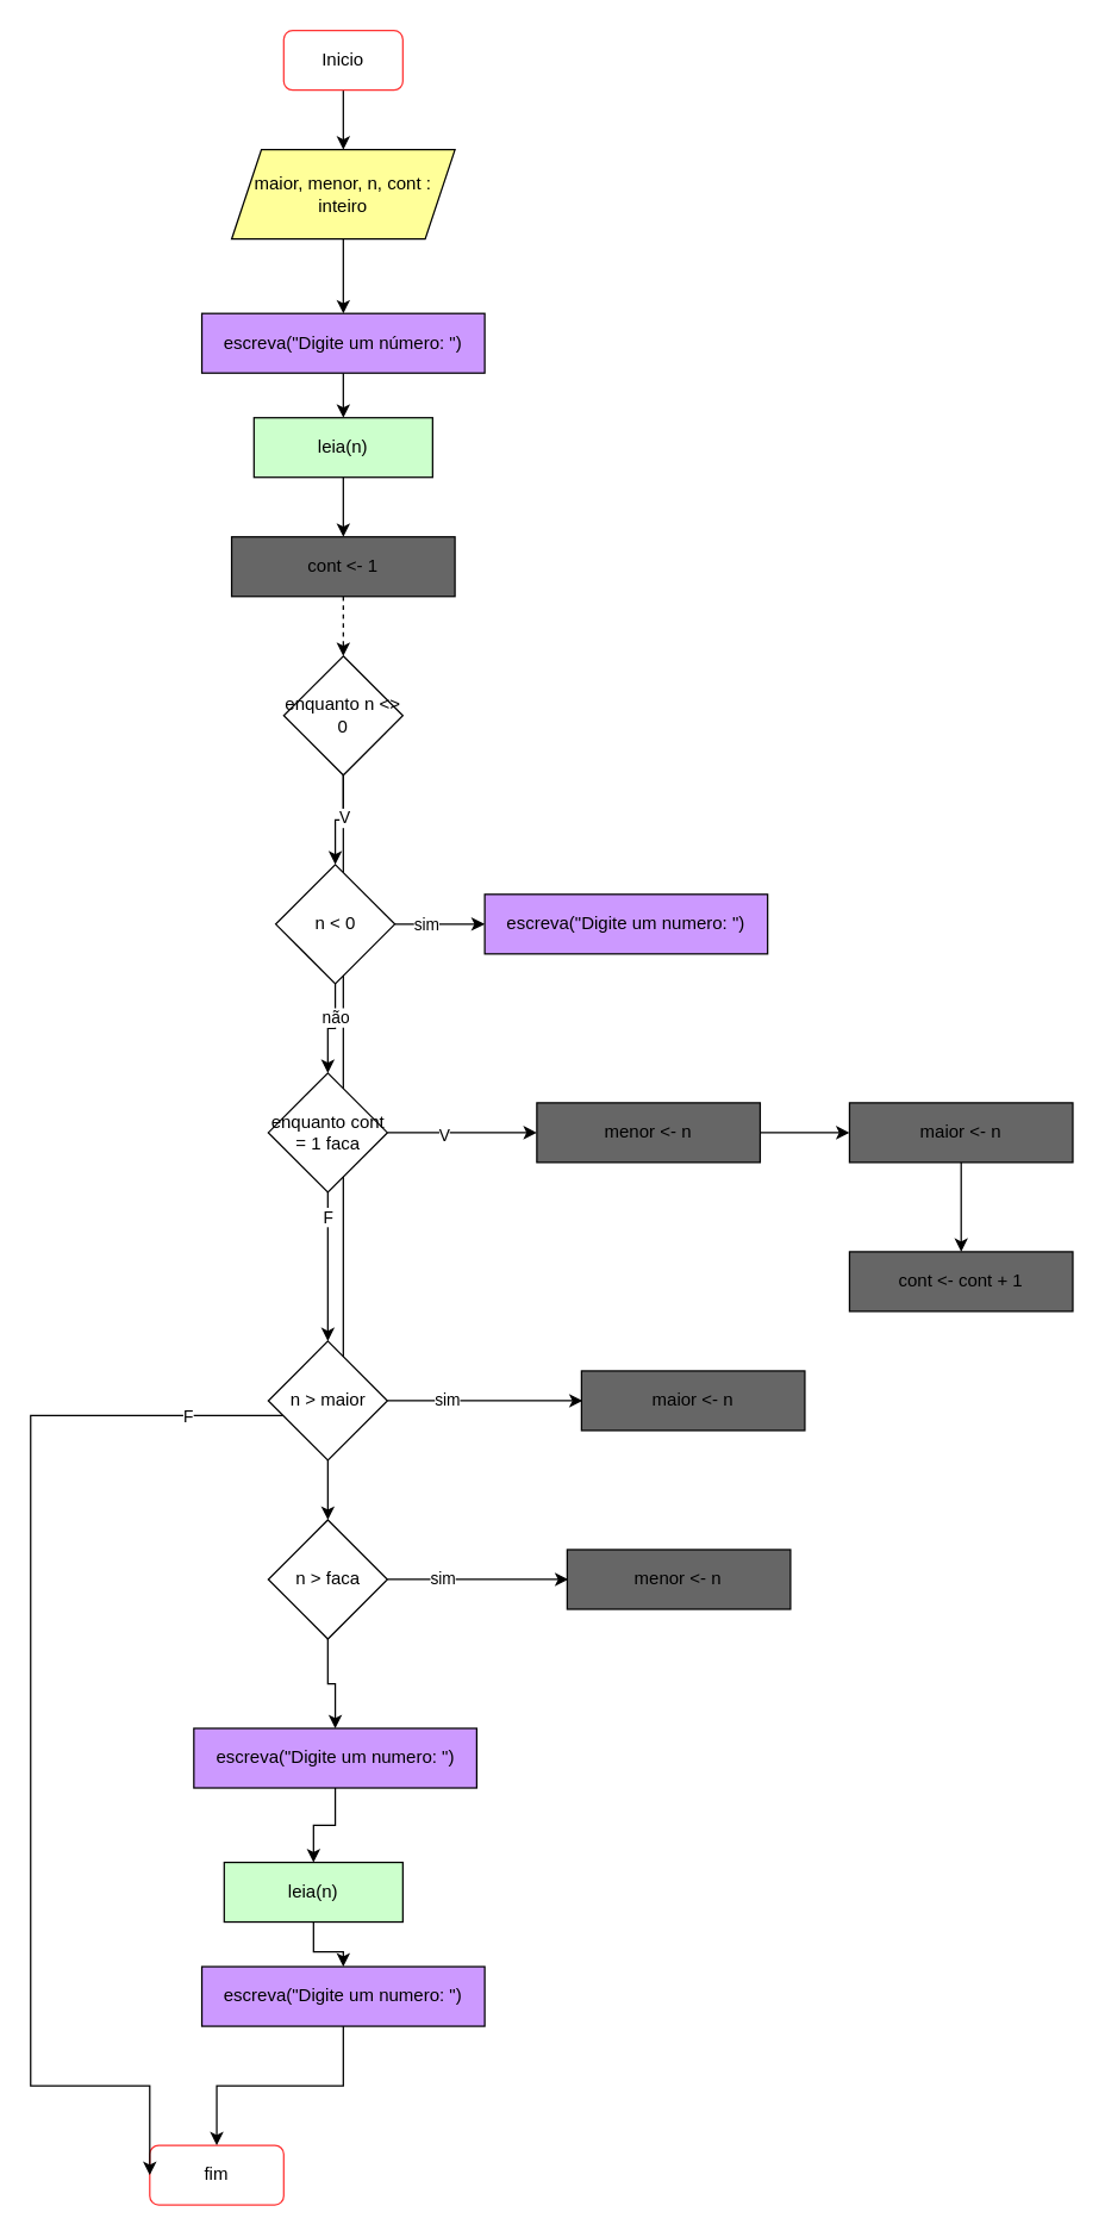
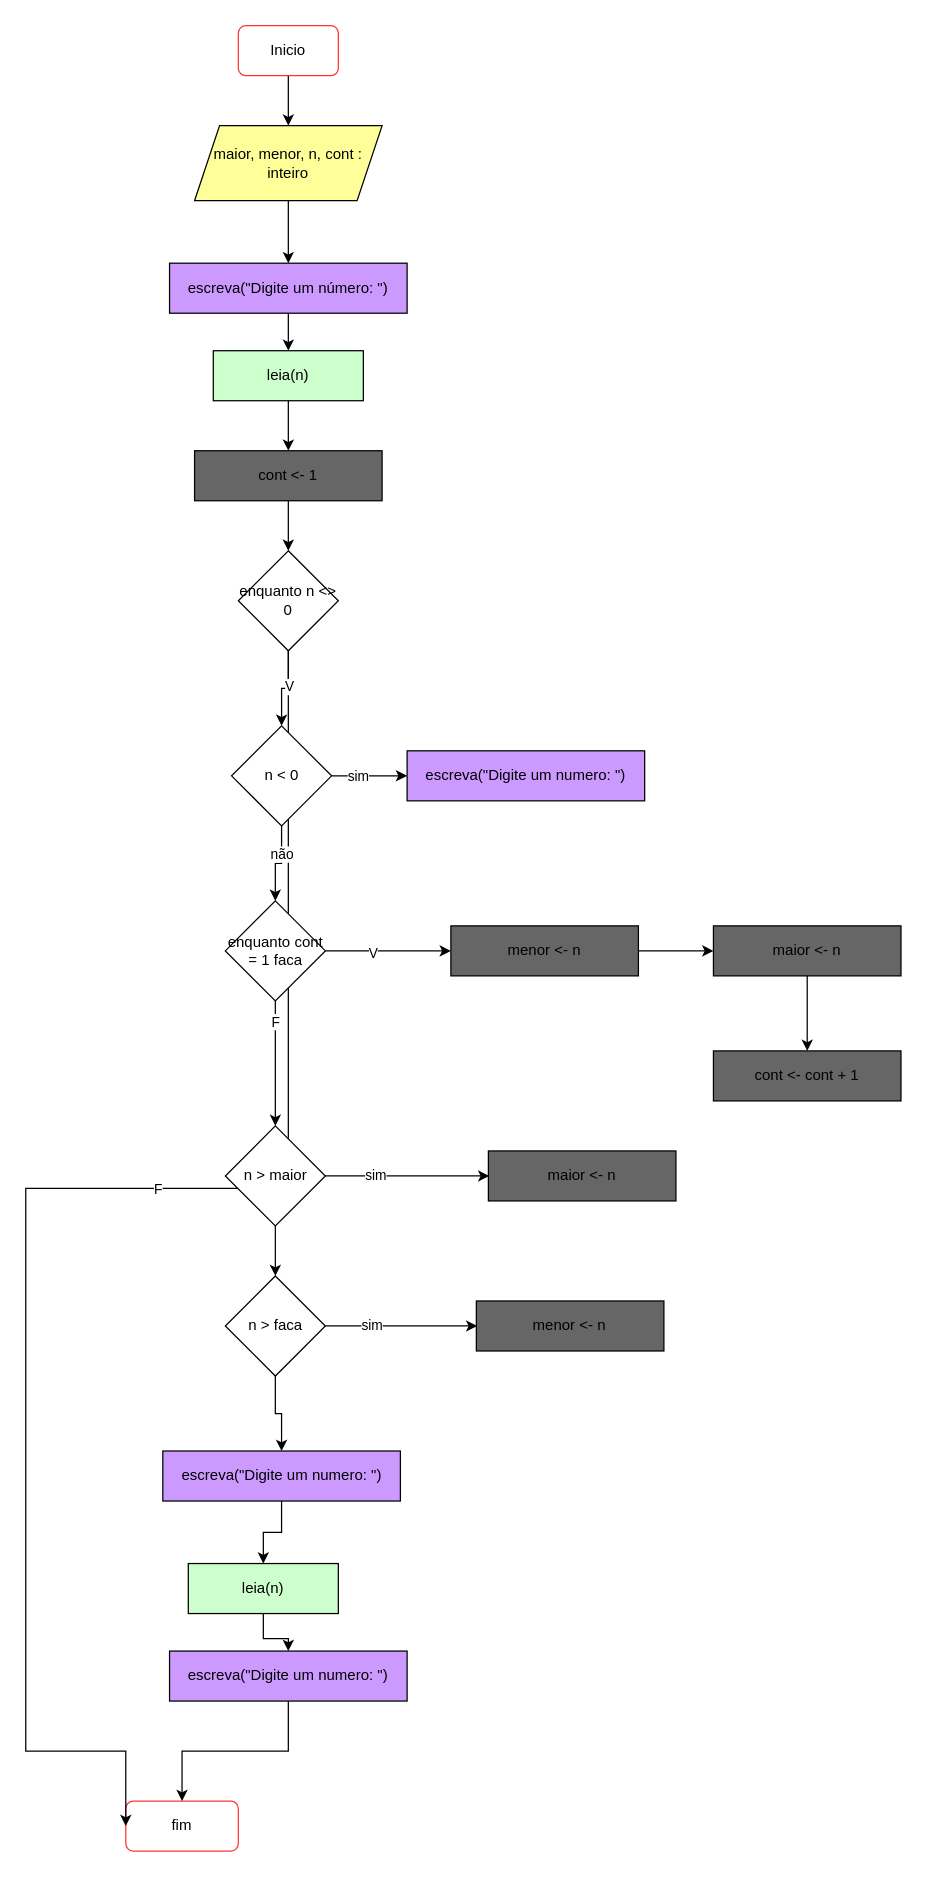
- <mxCell id="10" value="" style="edgeStyle=orthogonalEdgeStyle;rounded=0;orthogonalLoop=1;jettySize=auto;html=1;dashed=1;" edge="1" parent="1" source="11" target="17"><mxGeometry relative="1" as="geometry" /></mxCell>
+ <mxCell id="10" value="" style="edgeStyle=orthogonalEdgeStyle;rounded=0;orthogonalLoop=1;jettySize=auto;html=1;" edge="1" parent="1" source="11" target="17"><mxGeometry relative="1" as="geometry" /></mxCell>
